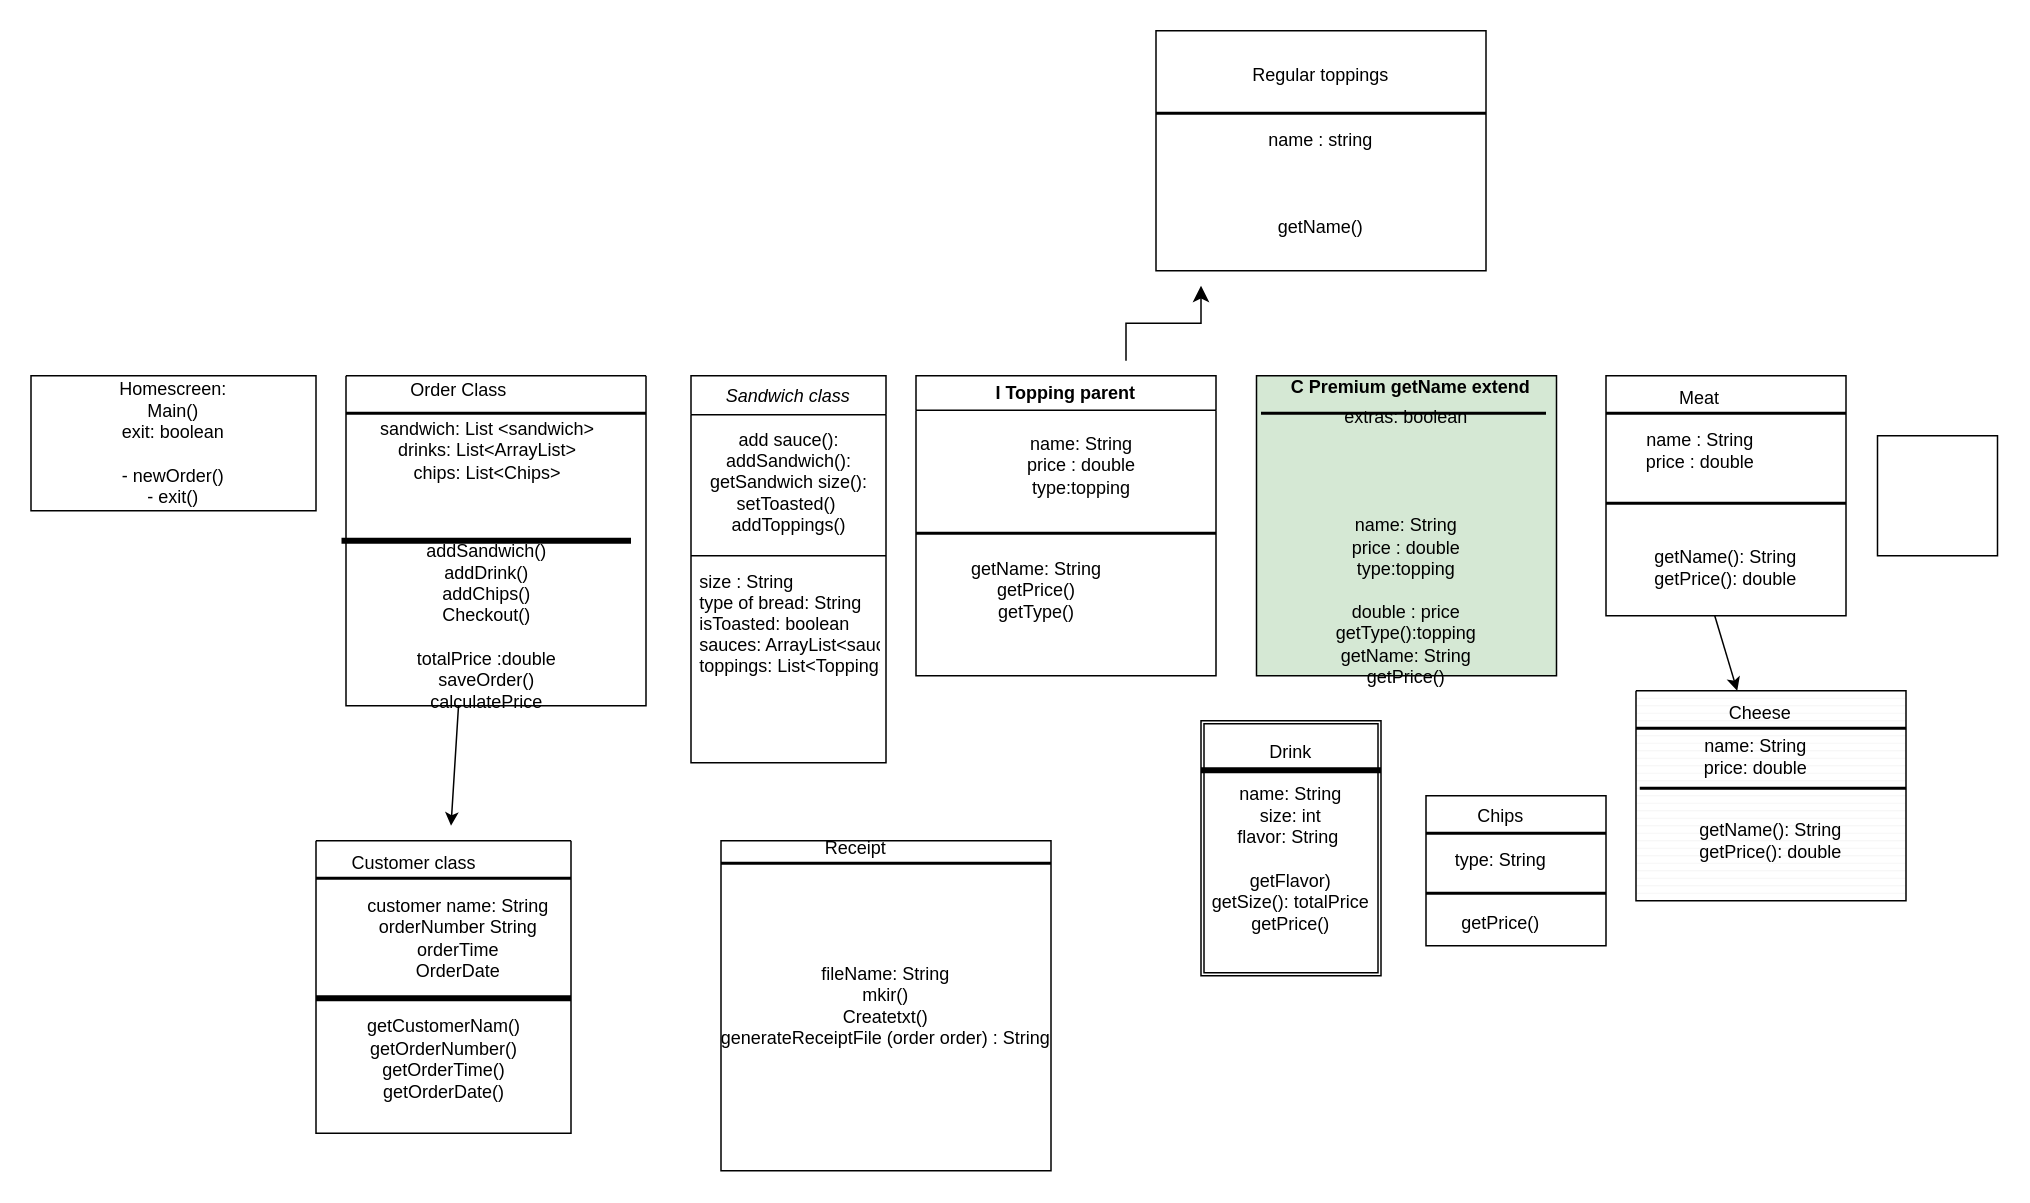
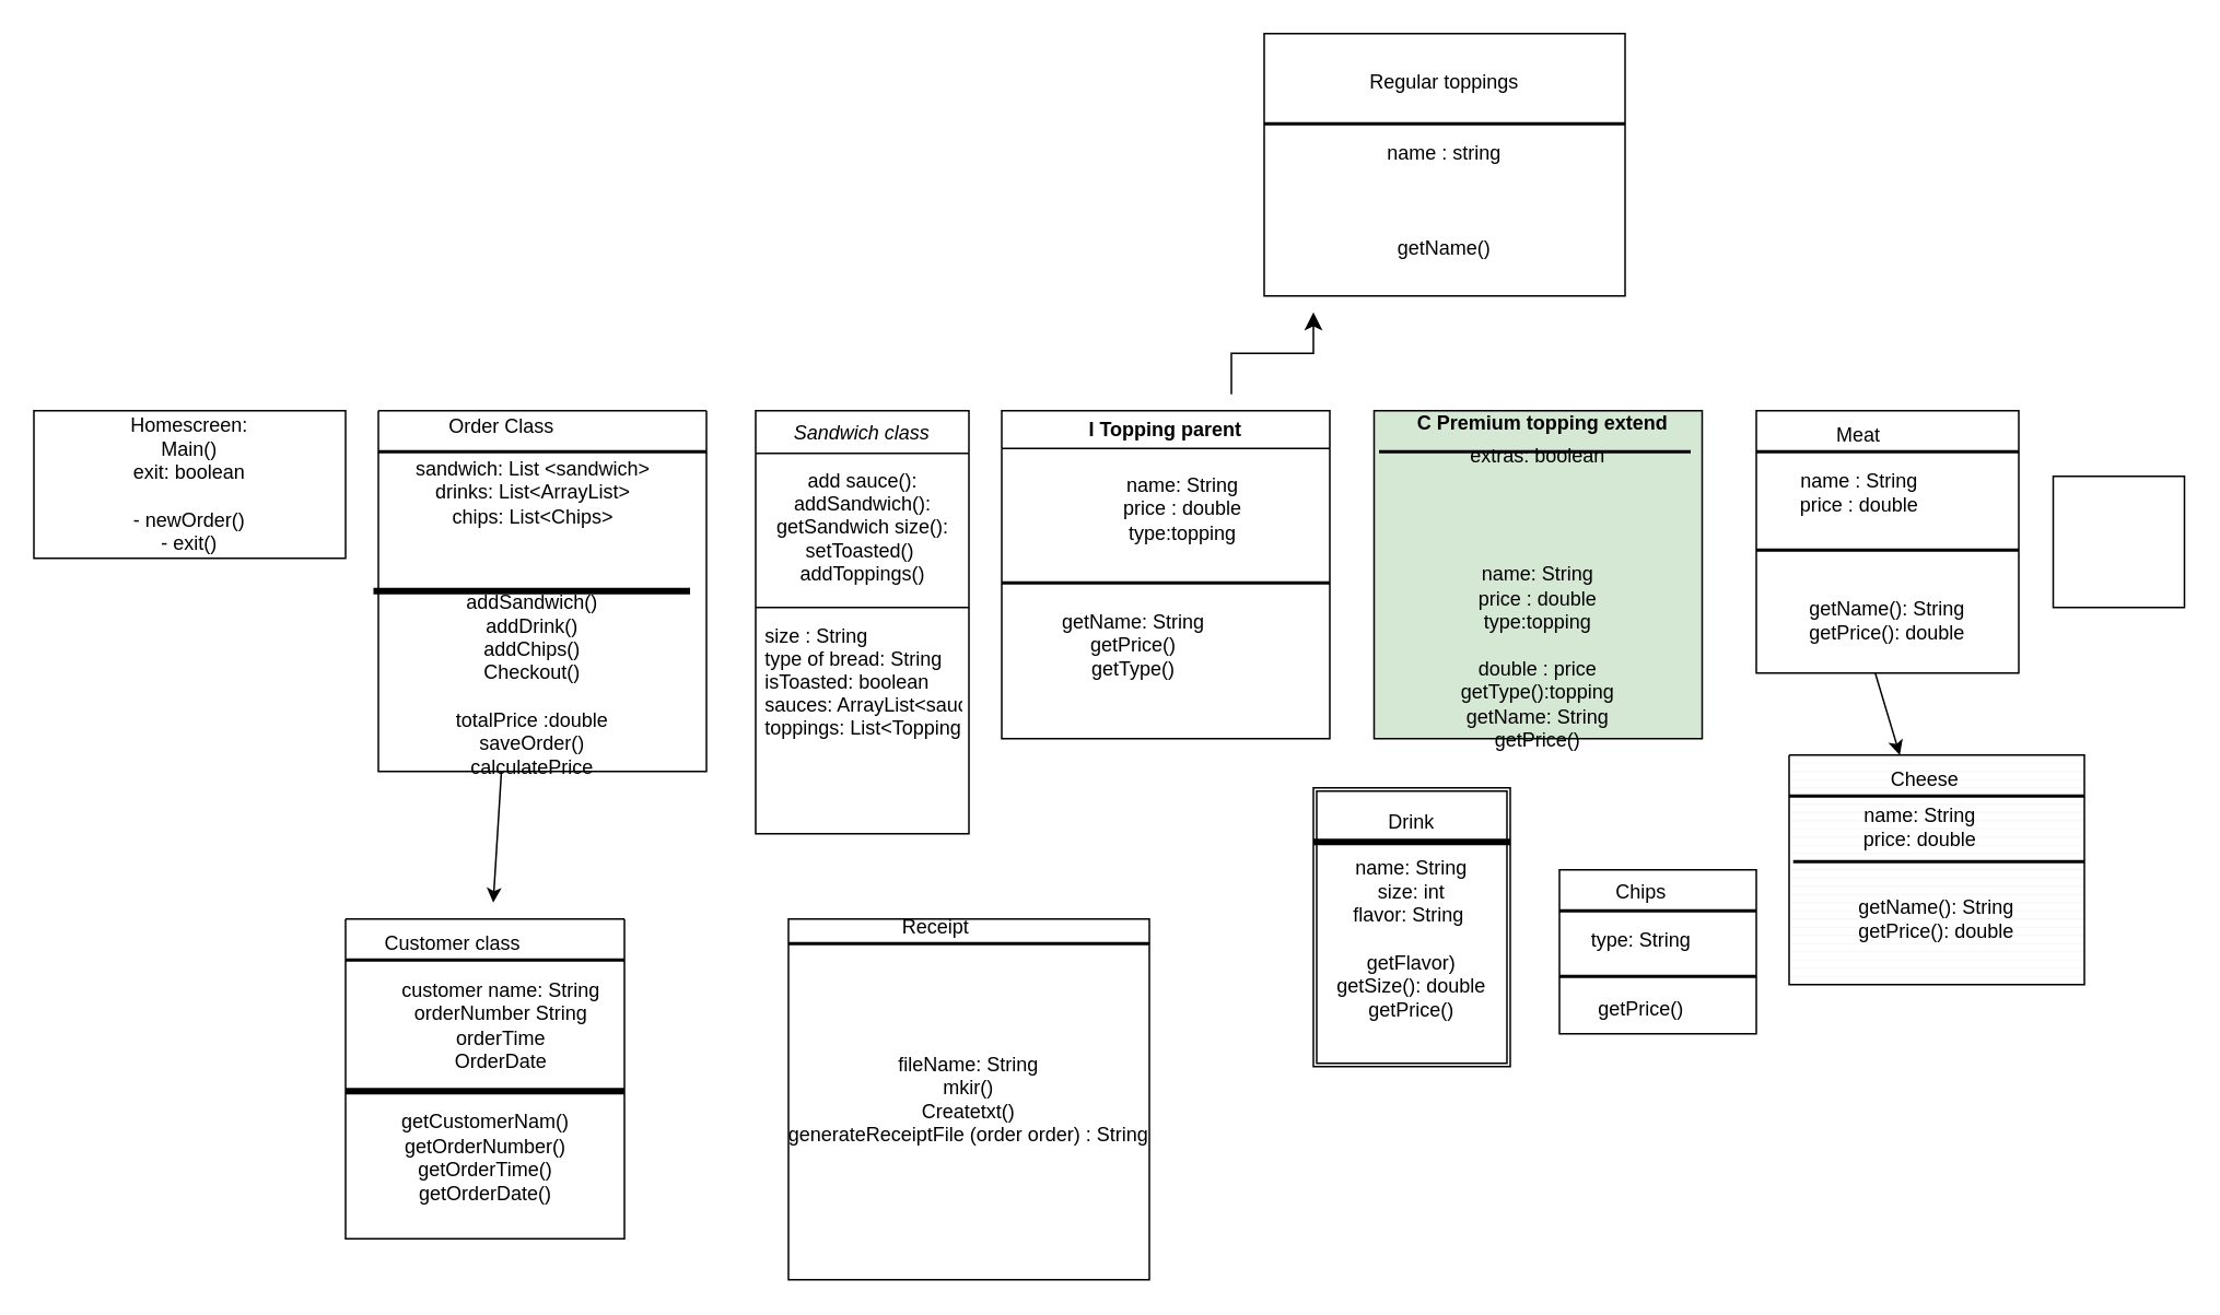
- <mxCell id="20" value="&lt;b&gt;C Premium getName extend&lt;/b&gt;&lt;div&gt;&lt;b&gt;&lt;br&gt;&lt;/b&gt;&lt;/div&gt;" style="text;html=1;align=center;verticalAlign=middle;whiteSpace=wrap;rounded=0;" vertex="1" parent="1"><mxGeometry x="840" y="250" width="200" height="30" as="geometry" /></mxCell>
+ <mxCell id="20" value="&lt;b&gt;C Premium topping extend&lt;/b&gt;&lt;div&gt;&lt;b&gt;&lt;br&gt;&lt;/b&gt;&lt;/div&gt;" style="text;html=1;align=center;verticalAlign=middle;whiteSpace=wrap;rounded=0;" vertex="1" parent="1"><mxGeometry x="840" y="250" width="200" height="30" as="geometry" /></mxCell>
- <mxCell id="13" value="Drink&lt;div&gt;&lt;br&gt;&lt;div&gt;name: String&lt;br&gt;&lt;div&gt;size: int&lt;/div&gt;&lt;div&gt;flavor: String&amp;nbsp;&lt;/div&gt;&lt;div&gt;&lt;br&gt;&lt;/div&gt;&lt;div&gt;getFlavor)&lt;/div&gt;&lt;/div&gt;&lt;div&gt;&lt;span style=&quot;background-color: initial;&quot;&gt;getSize(): totalPrice&lt;/span&gt;&lt;br&gt;&lt;/div&gt;&lt;div&gt;getPrice()&lt;/div&gt;&lt;div&gt;&lt;br&gt;&lt;/div&gt;&lt;/div&gt;" style="shape=ext;double=1;rounded=0;whiteSpace=wrap;html=1;" vertex="1" parent="1"><mxGeometry x="800" y="480" width="120" height="170" as="geometry" /></mxCell>
+ <mxCell id="13" value="Drink&lt;div&gt;&lt;br&gt;&lt;div&gt;name: String&lt;br&gt;&lt;div&gt;size: int&lt;/div&gt;&lt;div&gt;flavor: String&amp;nbsp;&lt;/div&gt;&lt;div&gt;&lt;br&gt;&lt;/div&gt;&lt;div&gt;getFlavor)&lt;/div&gt;&lt;/div&gt;&lt;div&gt;&lt;span style=&quot;background-color: initial;&quot;&gt;getSize(): double&lt;/span&gt;&lt;br&gt;&lt;/div&gt;&lt;div&gt;getPrice()&lt;/div&gt;&lt;div&gt;&lt;br&gt;&lt;/div&gt;&lt;/div&gt;" style="shape=ext;double=1;rounded=0;whiteSpace=wrap;html=1;" vertex="1" parent="1"><mxGeometry x="800" y="480" width="120" height="170" as="geometry" /></mxCell>
